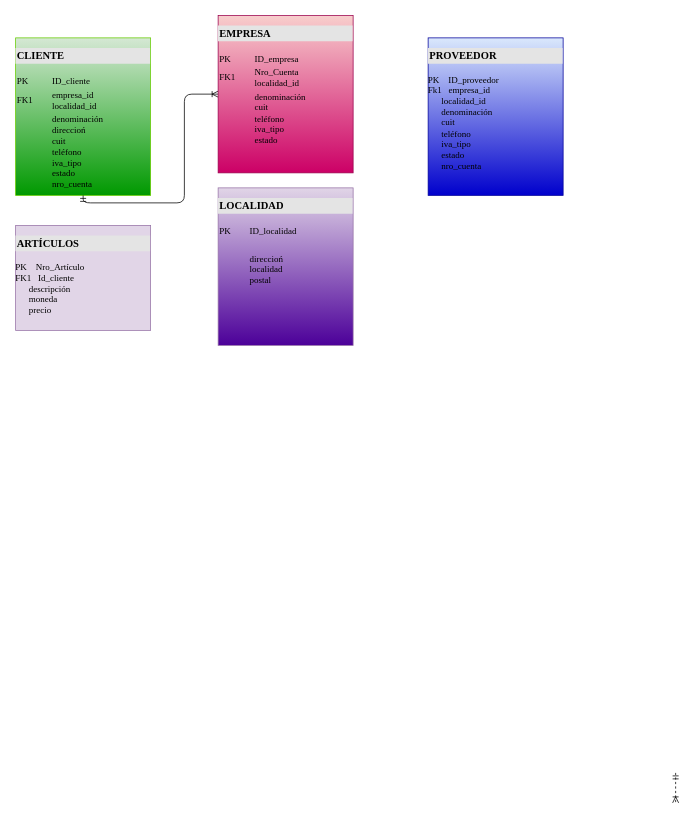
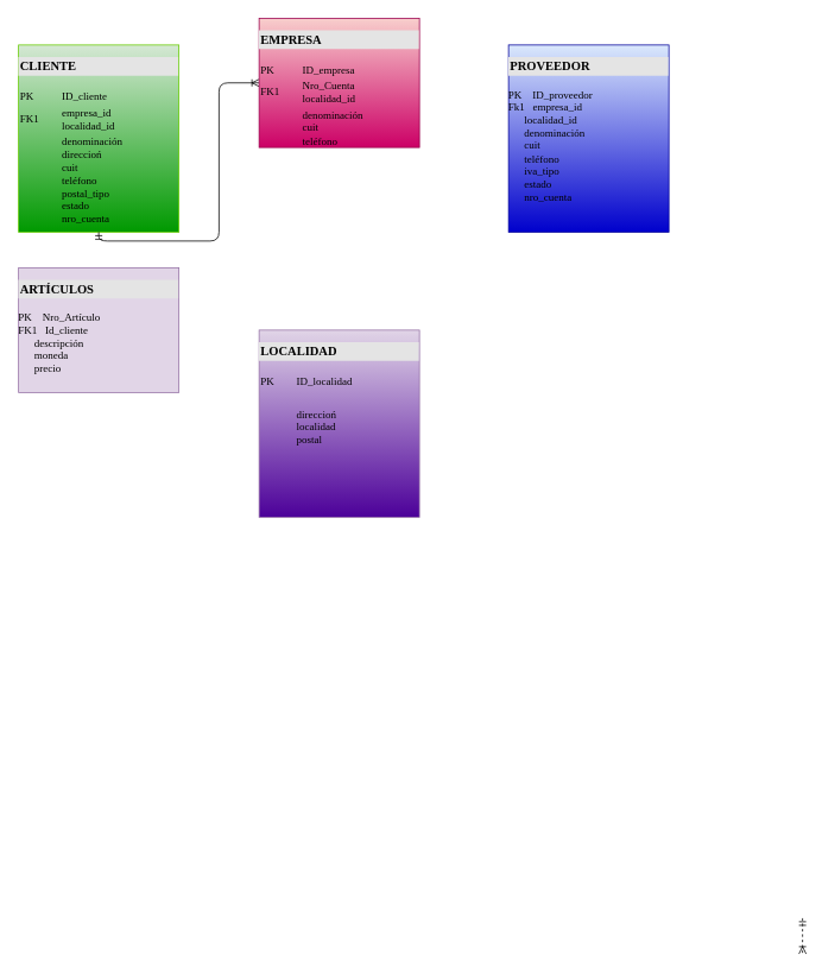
- <mxCell id="7" value="&lt;h3 style=&quot;box-sizing: border-box ; width: 100% ; background: #e4e4e4 ; padding: 2px&quot;&gt;EMPRESA&lt;/h3&gt;&lt;table style=&quot;width: 100% ; font-size: 1em&quot; cellpadding=&quot;2&quot; cellspacing=&quot;0&quot;&gt;&lt;tbody&gt;&lt;tr&gt;&lt;td&gt;PK&lt;/td&gt;&lt;td&gt;ID_empresa&lt;/td&gt;&lt;/tr&gt;&lt;tr&gt;&lt;td&gt;FK1&lt;/td&gt;&lt;td&gt;Nro_Cuenta&lt;br&gt;localidad_id&lt;/td&gt;&lt;/tr&gt;&lt;tr&gt;&lt;td&gt;&lt;/td&gt;&lt;td&gt;denominación&lt;br&gt;cuit&lt;br&gt;teléfono&lt;br&gt;iva_tipo&lt;br&gt;estado&lt;/td&gt;&lt;/tr&gt;&lt;/tbody&gt;&lt;/table&gt;" style="verticalAlign=top;align=left;overflow=fill;html=1;rounded=0;shadow=0;comic=0;labelBackgroundColor=none;strokeWidth=1;fontFamily=Verdana;fontSize=12;fillColor=#f8cecc;strokeColor=#99004D;gradientColor=#CC0066;" parent="1" vertex="1"><mxGeometry x="290" y="20" width="180" height="210" as="geometry" /></mxCell>
+ <mxCell id="7" value="&lt;h3 style=&quot;box-sizing: border-box ; width: 100% ; background: #e4e4e4 ; padding: 2px&quot;&gt;EMPRESA&lt;/h3&gt;&lt;table style=&quot;width: 100% ; font-size: 1em&quot; cellpadding=&quot;2&quot; cellspacing=&quot;0&quot;&gt;&lt;tbody&gt;&lt;tr&gt;&lt;td&gt;PK&lt;/td&gt;&lt;td&gt;ID_empresa&lt;/td&gt;&lt;/tr&gt;&lt;tr&gt;&lt;td&gt;FK1&lt;/td&gt;&lt;td&gt;Nro_Cuenta&lt;br&gt;localidad_id&lt;/td&gt;&lt;/tr&gt;&lt;tr&gt;&lt;td&gt;&lt;/td&gt;&lt;td&gt;denominación&lt;br&gt;cuit&lt;br&gt;teléfono&lt;br&gt;iva_tipo&lt;br&gt;estado&lt;/td&gt;&lt;/tr&gt;&lt;/tbody&gt;&lt;/table&gt;" style="verticalAlign=top;align=left;overflow=fill;html=1;rounded=0;shadow=0;comic=0;labelBackgroundColor=none;strokeWidth=1;fontFamily=Verdana;fontSize=12;fillColor=#f8cecc;strokeColor=#99004D;gradientColor=#CC0066;" parent="1" vertex="1"><mxGeometry x="290" y="20" width="180" height="145" as="geometry" /></mxCell>
- <mxCell id="2" value="&lt;h3 style=&quot;box-sizing: border-box ; width: 100% ; background: #e4e4e4 ; padding: 2px&quot;&gt;CLIENTE&lt;/h3&gt;&lt;table style=&quot;width: 100% ; font-size: 1em&quot; cellpadding=&quot;2&quot; cellspacing=&quot;0&quot;&gt;&lt;tbody&gt;&lt;tr&gt;&lt;td&gt;PK&lt;/td&gt;&lt;td&gt;ID_cliente&lt;/td&gt;&lt;/tr&gt;&lt;tr&gt;&lt;td&gt;FK1&lt;/td&gt;&lt;td&gt;empresa_id&lt;br&gt;localidad_id&lt;/td&gt;&lt;/tr&gt;&lt;tr&gt;&lt;td&gt;&lt;/td&gt;&lt;td&gt;denominación&lt;br&gt;direccioń&lt;br&gt;cuit&lt;br&gt;teléfono&lt;br&gt;iva_tipo&lt;br&gt;estado&lt;br&gt;nro_cuenta&lt;/td&gt;&lt;/tr&gt;&lt;/tbody&gt;&lt;/table&gt;" style="verticalAlign=top;align=left;overflow=fill;html=1;rounded=0;shadow=0;comic=0;labelBackgroundColor=none;strokeWidth=1;fontFamily=Verdana;fontSize=12;fillColor=#d5e8d4;strokeColor=#66CC00;gradientColor=#009900;" parent="1" vertex="1"><mxGeometry x="20" y="50" width="180" height="210" as="geometry" /></mxCell>
+ <mxCell id="2" value="&lt;h3 style=&quot;box-sizing: border-box ; width: 100% ; background: #e4e4e4 ; padding: 2px&quot;&gt;CLIENTE&lt;/h3&gt;&lt;table style=&quot;width: 100% ; font-size: 1em&quot; cellpadding=&quot;2&quot; cellspacing=&quot;0&quot;&gt;&lt;tbody&gt;&lt;tr&gt;&lt;td&gt;PK&lt;/td&gt;&lt;td&gt;ID_cliente&lt;/td&gt;&lt;/tr&gt;&lt;tr&gt;&lt;td&gt;FK1&lt;/td&gt;&lt;td&gt;empresa_id&lt;br&gt;localidad_id&lt;/td&gt;&lt;/tr&gt;&lt;tr&gt;&lt;td&gt;&lt;/td&gt;&lt;td&gt;denominación&lt;br&gt;direccioń&lt;br&gt;cuit&lt;br&gt;teléfono&lt;br&gt;postal_tipo&lt;br&gt;estado&lt;br&gt;nro_cuenta&lt;/td&gt;&lt;/tr&gt;&lt;/tbody&gt;&lt;/table&gt;" style="verticalAlign=top;align=left;overflow=fill;html=1;rounded=0;shadow=0;comic=0;labelBackgroundColor=none;strokeWidth=1;fontFamily=Verdana;fontSize=12;fillColor=#d5e8d4;strokeColor=#66CC00;gradientColor=#009900;" parent="1" vertex="1"><mxGeometry x="20" y="50" width="180" height="210" as="geometry" /></mxCell>
- <mxCell id="8" value="&lt;h3 style=&quot;box-sizing: border-box ; width: 100% ; background: #e4e4e4 ; padding: 2px&quot;&gt;LOCALIDAD&lt;/h3&gt;&lt;table style=&quot;width: 100% ; font-size: 1em&quot; cellpadding=&quot;2&quot; cellspacing=&quot;0&quot;&gt;&lt;tbody&gt;&lt;tr&gt;&lt;td&gt;PK&lt;/td&gt;&lt;td&gt;ID_localidad&lt;/td&gt;&lt;/tr&gt;&lt;tr&gt;&lt;td&gt;&lt;br&gt;&lt;/td&gt;&lt;td&gt;&lt;br&gt;&lt;/td&gt;&lt;/tr&gt;&lt;tr&gt;&lt;td&gt;&lt;/td&gt;&lt;td&gt;direccioń&lt;br&gt;localidad&lt;br&gt;postal&lt;br&gt;&lt;/td&gt;&lt;/tr&gt;&lt;/tbody&gt;&lt;/table&gt;" style="verticalAlign=top;align=left;overflow=fill;html=1;rounded=0;shadow=0;comic=0;labelBackgroundColor=none;strokeWidth=1;fontFamily=Verdana;fontSize=12;fillColor=#e1d5e7;strokeColor=#9673a6;gradientColor=#4C0099;" parent="1" vertex="1"><mxGeometry x="290" y="250" width="180" height="210" as="geometry" /></mxCell>
+ <mxCell id="8" value="&lt;h3 style=&quot;box-sizing: border-box ; width: 100% ; background: #e4e4e4 ; padding: 2px&quot;&gt;LOCALIDAD&lt;/h3&gt;&lt;table style=&quot;width: 100% ; font-size: 1em&quot; cellpadding=&quot;2&quot; cellspacing=&quot;0&quot;&gt;&lt;tbody&gt;&lt;tr&gt;&lt;td&gt;PK&lt;/td&gt;&lt;td&gt;ID_localidad&lt;/td&gt;&lt;/tr&gt;&lt;tr&gt;&lt;td&gt;&lt;br&gt;&lt;/td&gt;&lt;td&gt;&lt;br&gt;&lt;/td&gt;&lt;/tr&gt;&lt;tr&gt;&lt;td&gt;&lt;/td&gt;&lt;td&gt;direccioń&lt;br&gt;localidad&lt;br&gt;postal&lt;br&gt;&lt;/td&gt;&lt;/tr&gt;&lt;/tbody&gt;&lt;/table&gt;" style="verticalAlign=top;align=left;overflow=fill;html=1;rounded=0;shadow=0;comic=0;labelBackgroundColor=none;strokeWidth=1;fontFamily=Verdana;fontSize=12;fillColor=#e1d5e7;strokeColor=#9673a6;gradientColor=#4C0099;" parent="1" vertex="1"><mxGeometry x="290" y="370" width="180" height="210" as="geometry" /></mxCell>
